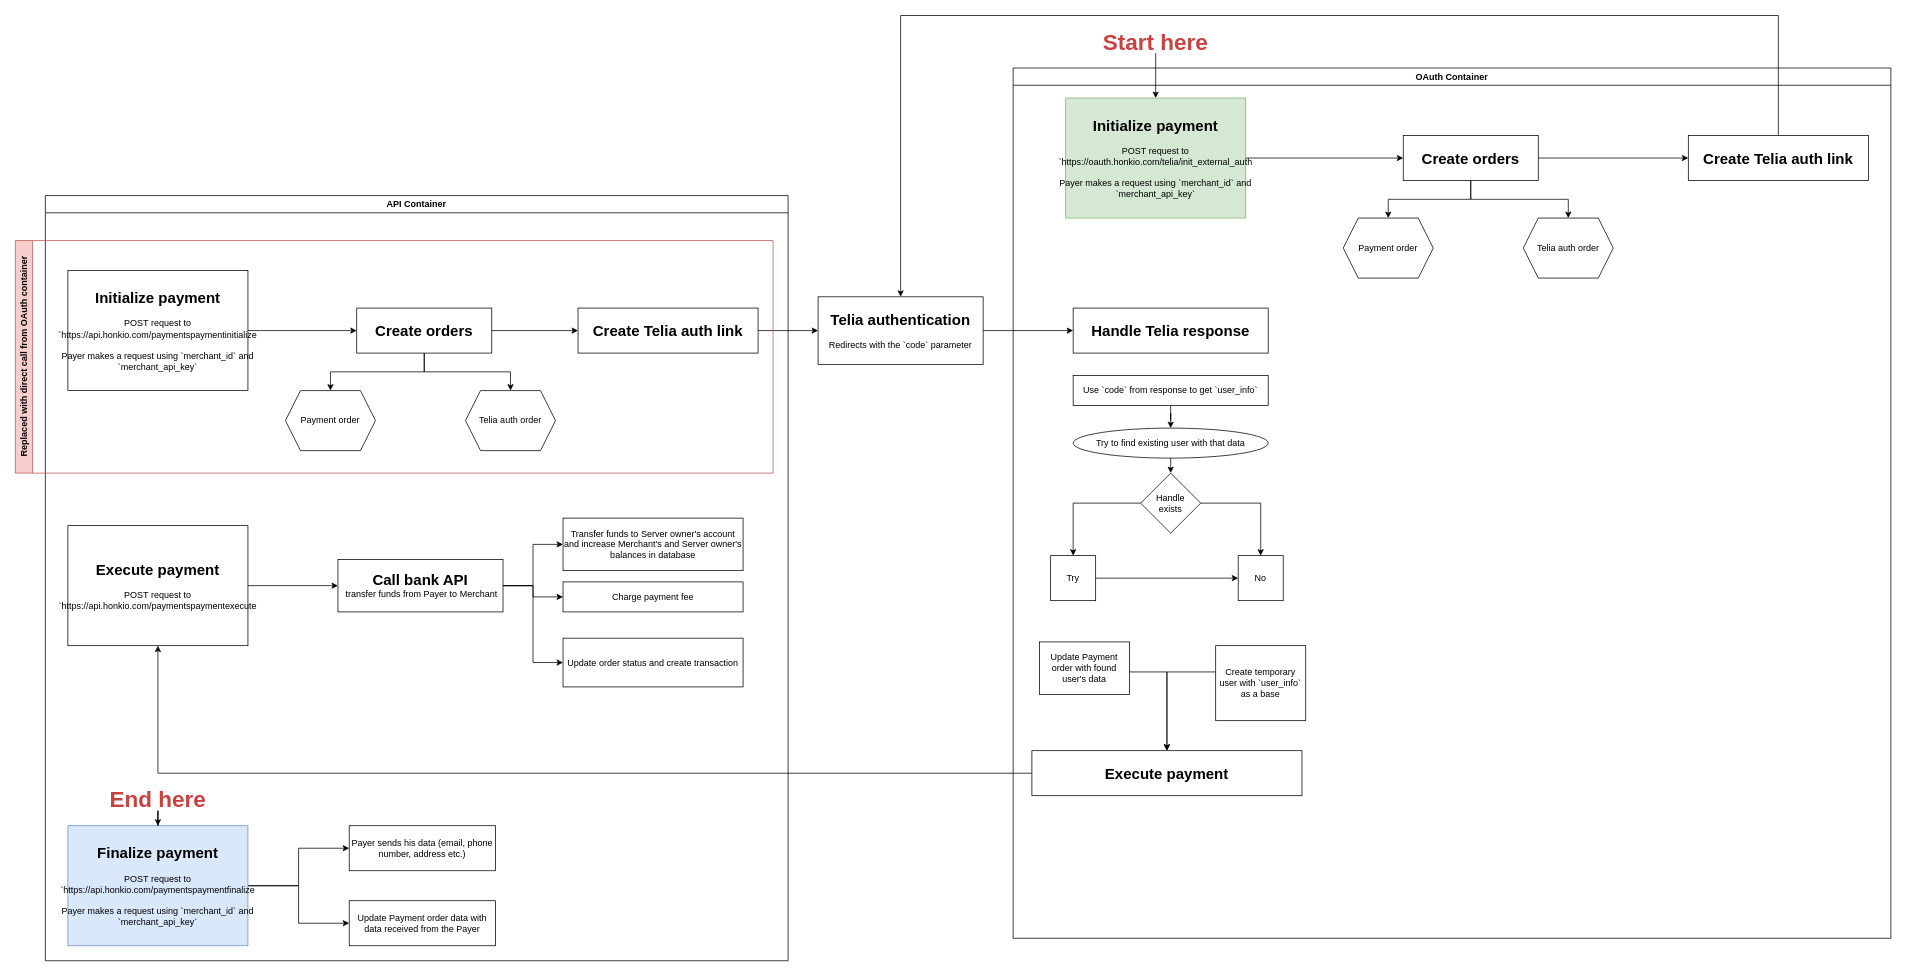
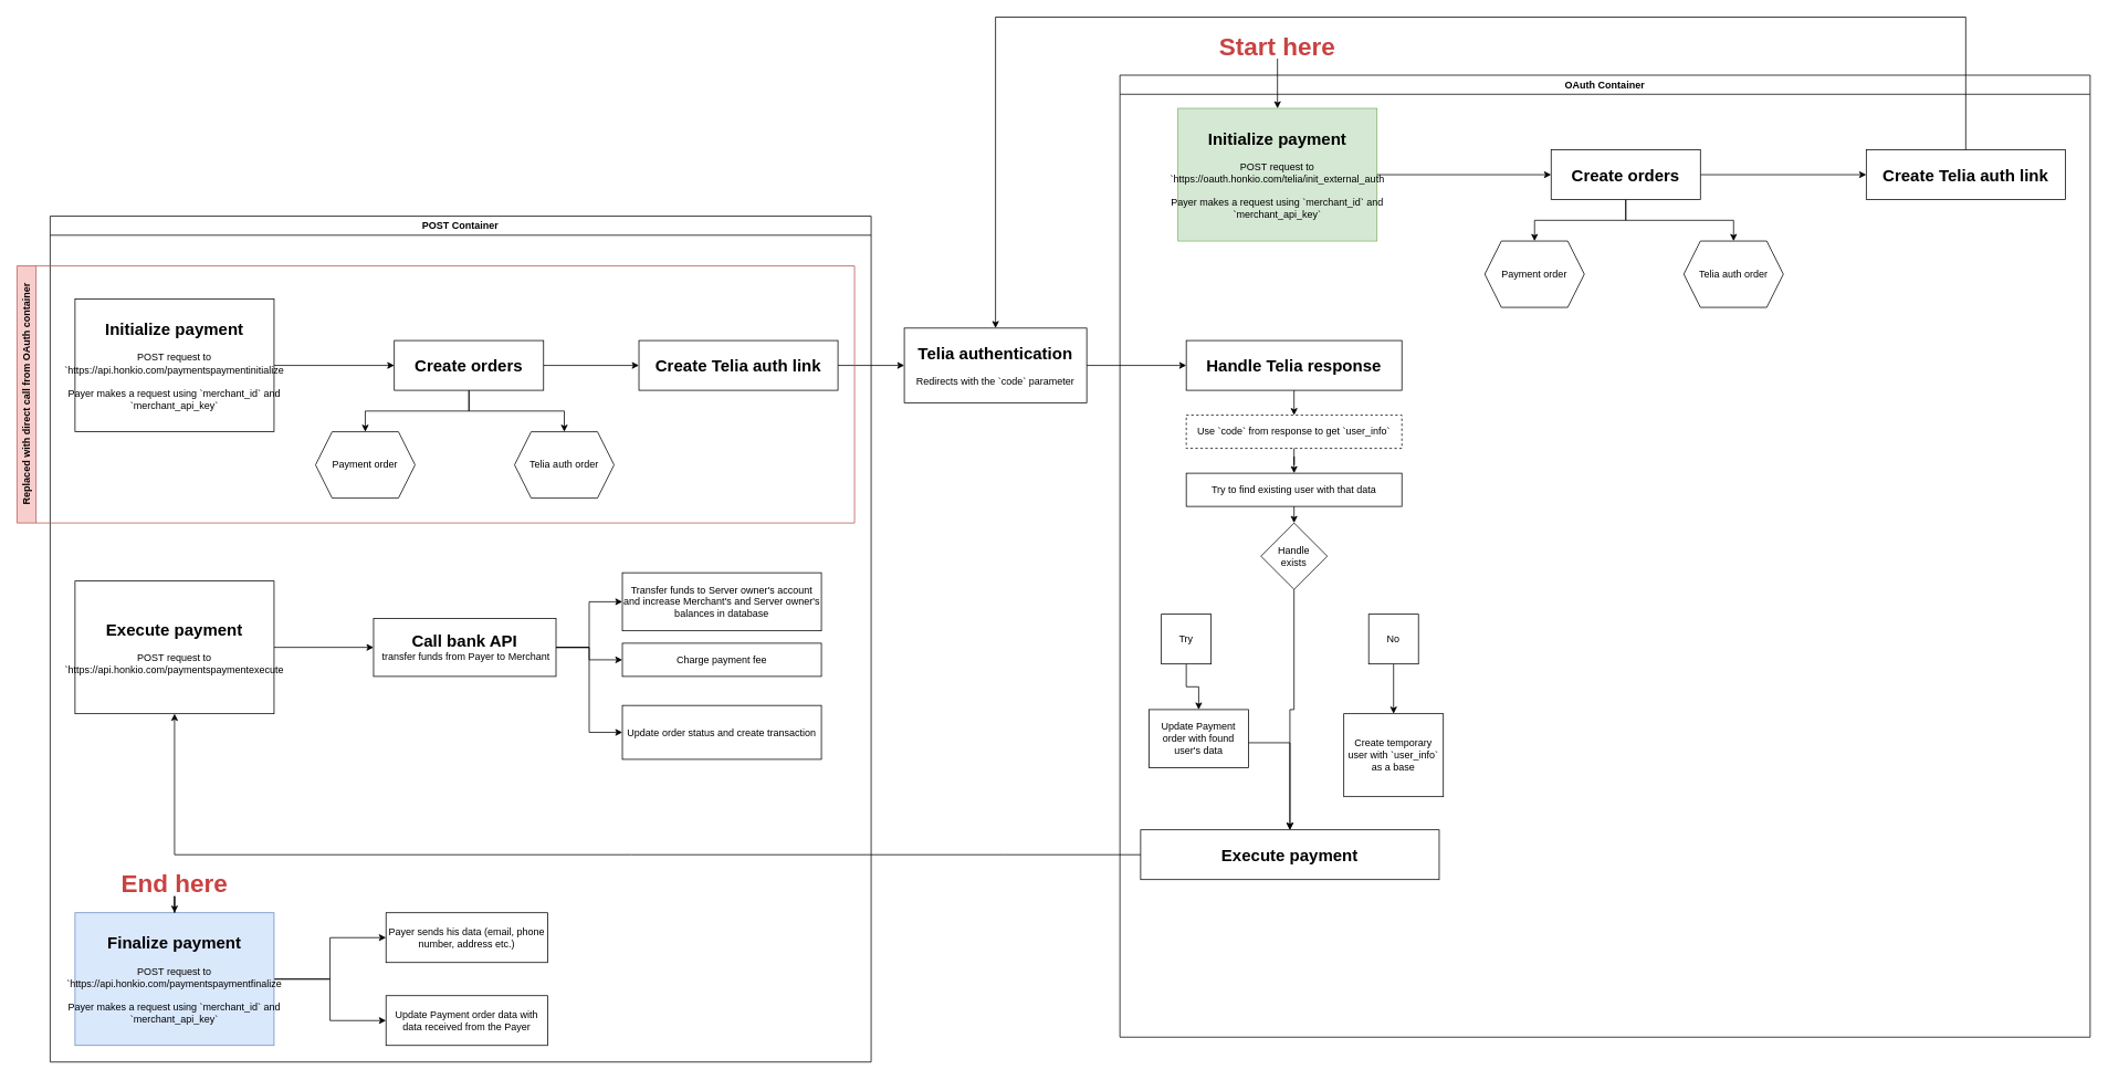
- <mxCell id="12" value="API Container" style="swimlane;whiteSpace=wrap;html=1;" vertex="1" parent="1"><mxGeometry x="60" y="260" width="990" height="1020" as="geometry" /></mxCell>
+ <mxCell id="12" value="POST Container" style="swimlane;whiteSpace=wrap;html=1;" vertex="1" parent="1"><mxGeometry x="60" y="260" width="990" height="1020" as="geometry" /></mxCell>
+ <mxCell id="49" value="" style="endArrow=classic;html=1;rounded=0;exitX=0.5;exitY=1;exitDx=0;exitDy=0;" edge="1" parent="31" source="45" target="46"><mxGeometry width="50" height="50" relative="1" as="geometry"><mxPoint x="-10" y="710" as="sourcePoint" /><mxPoint x="40" y="660" as="targetPoint" /></mxGeometry></mxCell>
- <mxCell id="46" value="Use `code` from response to get `user_info`" style="whiteSpace=wrap;html=1;rounded=0;" vertex="1" parent="31"><mxGeometry x="80" y="410" width="260" height="40" as="geometry" /></mxCell>
+ <mxCell id="46" value="Use `code` from response to get `user_info`" style="whiteSpace=wrap;html=1;rounded=0;dashed=1;" vertex="1" parent="31"><mxGeometry x="80" y="410" width="260" height="40" as="geometry" /></mxCell>
- <mxCell id="32" value="Try to find existing user with that data" style="ellipse;whiteSpace=wrap;html=1;" vertex="1" parent="31"><mxGeometry x="80" y="480" width="260" height="40" as="geometry" /></mxCell>
+ <mxCell id="32" value="Try to find existing user with that data" style="whiteSpace=wrap;html=1;rounded=0;" vertex="1" parent="31"><mxGeometry x="80" y="480" width="260" height="40" as="geometry" /></mxCell>
- <mxCell id="33" value="" style="edgeStyle=orthogonalEdgeStyle;rounded=0;orthogonalLoop=1;jettySize=auto;html=1;" edge="1" parent="31" source="35" target="37"><mxGeometry relative="1" as="geometry" /></mxCell>
- <mxCell id="34" value="" style="edgeStyle=orthogonalEdgeStyle;rounded=0;orthogonalLoop=1;jettySize=auto;html=1;" edge="1" parent="31" source="35" target="41"><mxGeometry relative="1" as="geometry" /></mxCell>
+ <mxCell id="34" value="" style="edgeStyle=orthogonalEdgeStyle;rounded=0;orthogonalLoop=1;jettySize=auto;html=1;" edge="1" parent="31" source="35" target="44"><mxGeometry relative="1" as="geometry" /></mxCell>
- <mxCell id="36" value="" style="edgeStyle=orthogonalEdgeStyle;rounded=0;orthogonalLoop=1;jettySize=auto;html=1;" edge="1" parent="31" source="37" target="41"><mxGeometry relative="1" as="geometry" /></mxCell>
+ <mxCell id="36" value="" style="edgeStyle=orthogonalEdgeStyle;rounded=0;orthogonalLoop=1;jettySize=auto;html=1;" edge="1" parent="31" source="37" target="39"><mxGeometry relative="1" as="geometry" /></mxCell>
+ <mxCell id="40" value="" style="edgeStyle=orthogonalEdgeStyle;rounded=0;orthogonalLoop=1;jettySize=auto;html=1;" edge="1" parent="31" source="41" target="43"><mxGeometry relative="1" as="geometry" /></mxCell>
- <mxCell id="42" value="" style="edgeStyle=orthogonalEdgeStyle;rounded=0;orthogonalLoop=1;jettySize=auto;html=1;" edge="1" parent="31" source="43" target="44"><mxGeometry relative="1" as="geometry"><Array as="points"><mxPoint x="205" y="805" /></Array></mxGeometry></mxCell>
